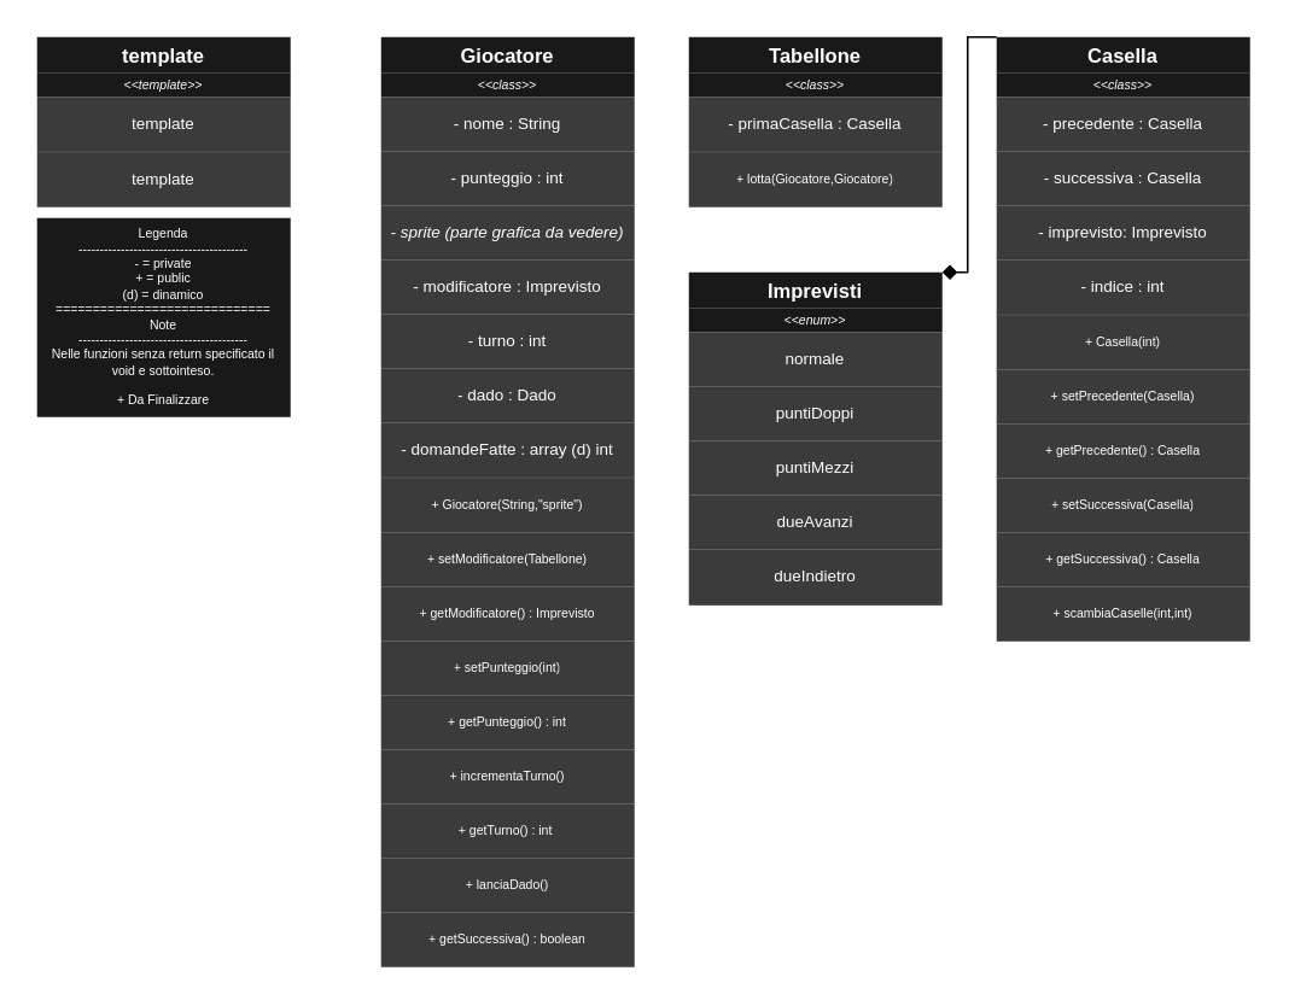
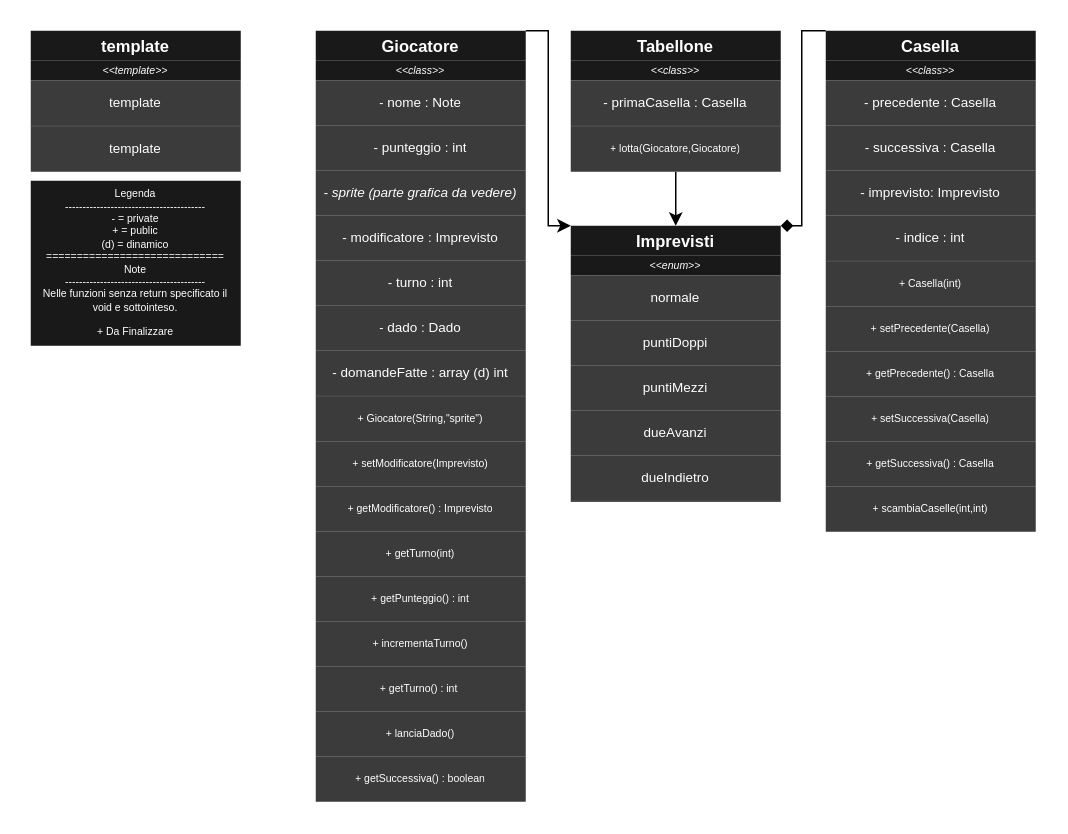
- <mxCell id="5" value="- nome : String" style="text;strokeColor=none;fillColor=#3B3B3B;align=center;verticalAlign=middle;spacingLeft=4;spacingRight=4;overflow=hidden;points=[[0,0.5],[1,0.5]];portConstraint=eastwest;rotatable=0;fontColor=#ffffff;glass=0;rounded=0;shadow=0;sketch=0;perimeterSpacing=0;labelBorderColor=none;whiteSpace=wrap;fontSize=9;" parent="3" vertex="1"><mxGeometry y="33" width="140" height="30" as="geometry" /></mxCell>
+ <mxCell id="5" value="- nome : Note" style="text;strokeColor=none;fillColor=#3B3B3B;align=center;verticalAlign=middle;spacingLeft=4;spacingRight=4;overflow=hidden;points=[[0,0.5],[1,0.5]];portConstraint=eastwest;rotatable=0;fontColor=#ffffff;glass=0;rounded=0;shadow=0;sketch=0;perimeterSpacing=0;labelBorderColor=none;whiteSpace=wrap;fontSize=9;" parent="3" vertex="1"><mxGeometry y="33" width="140" height="30" as="geometry" /></mxCell>
+ <mxCell id="2" style="edgeStyle=orthogonalEdgeStyle;rounded=0;orthogonalLoop=1;jettySize=auto;html=1;exitX=1;exitY=0;exitDx=0;exitDy=0;entryX=0;entryY=0;entryDx=0;entryDy=0;fontFamily=Helvetica;fontSize=7;fontColor=#FFFFFF;startSize=30;" edge="1" parent="1" source="3" target="49"><mxGeometry relative="1" as="geometry"><Array as="points"><mxPoint x="365" y="20" /><mxPoint x="365" y="150" /></Array></mxGeometry></mxCell>
+ <mxCell id="29" style="edgeStyle=orthogonalEdgeStyle;rounded=0;orthogonalLoop=1;jettySize=auto;html=1;exitX=0.5;exitY=1;exitDx=0;exitDy=0;entryX=0.5;entryY=0;entryDx=0;entryDy=0;fontFamily=Helvetica;fontSize=7;fontColor=#FFFFFF;startSize=30;" edge="1" parent="1" source="30" target="49"><mxGeometry relative="1" as="geometry" /></mxCell>
- <mxCell id="14" value="+ setModificatore(Tabellone)" style="text;strokeColor=none;fillColor=#3B3B3B;align=center;verticalAlign=middle;spacingLeft=4;spacingRight=4;overflow=hidden;points=[[0,0.5],[1,0.5]];portConstraint=eastwest;rotatable=0;fontColor=#ffffff;glass=0;rounded=0;shadow=0;sketch=0;perimeterSpacing=0;labelBorderColor=none;whiteSpace=wrap;fontSize=7;" vertex="1" parent="3"><mxGeometry y="274" width="140" height="30" as="geometry" /></mxCell>
+ <mxCell id="14" value="+ setModificatore(Imprevisto)" style="text;strokeColor=none;fillColor=#3B3B3B;align=center;verticalAlign=middle;spacingLeft=4;spacingRight=4;overflow=hidden;points=[[0,0.5],[1,0.5]];portConstraint=eastwest;rotatable=0;fontColor=#ffffff;glass=0;rounded=0;shadow=0;sketch=0;perimeterSpacing=0;labelBorderColor=none;whiteSpace=wrap;fontSize=7;" vertex="1" parent="3"><mxGeometry y="274" width="140" height="30" as="geometry" /></mxCell>
- <mxCell id="16" value="+ setPunteggio(int)" style="text;strokeColor=none;fillColor=#3B3B3B;align=center;verticalAlign=middle;spacingLeft=4;spacingRight=4;overflow=hidden;points=[[0,0.5],[1,0.5]];portConstraint=eastwest;rotatable=0;fontColor=#ffffff;glass=0;rounded=0;shadow=0;sketch=0;perimeterSpacing=0;labelBorderColor=none;whiteSpace=wrap;fontSize=7;" vertex="1" parent="3"><mxGeometry y="334" width="140" height="30" as="geometry" /></mxCell>
+ <mxCell id="16" value="+ getTurno(int)" style="text;strokeColor=none;fillColor=#3B3B3B;align=center;verticalAlign=middle;spacingLeft=4;spacingRight=4;overflow=hidden;points=[[0,0.5],[1,0.5]];portConstraint=eastwest;rotatable=0;fontColor=#ffffff;glass=0;rounded=0;shadow=0;sketch=0;perimeterSpacing=0;labelBorderColor=none;whiteSpace=wrap;fontSize=7;" vertex="1" parent="3"><mxGeometry y="334" width="140" height="30" as="geometry" /></mxCell>
